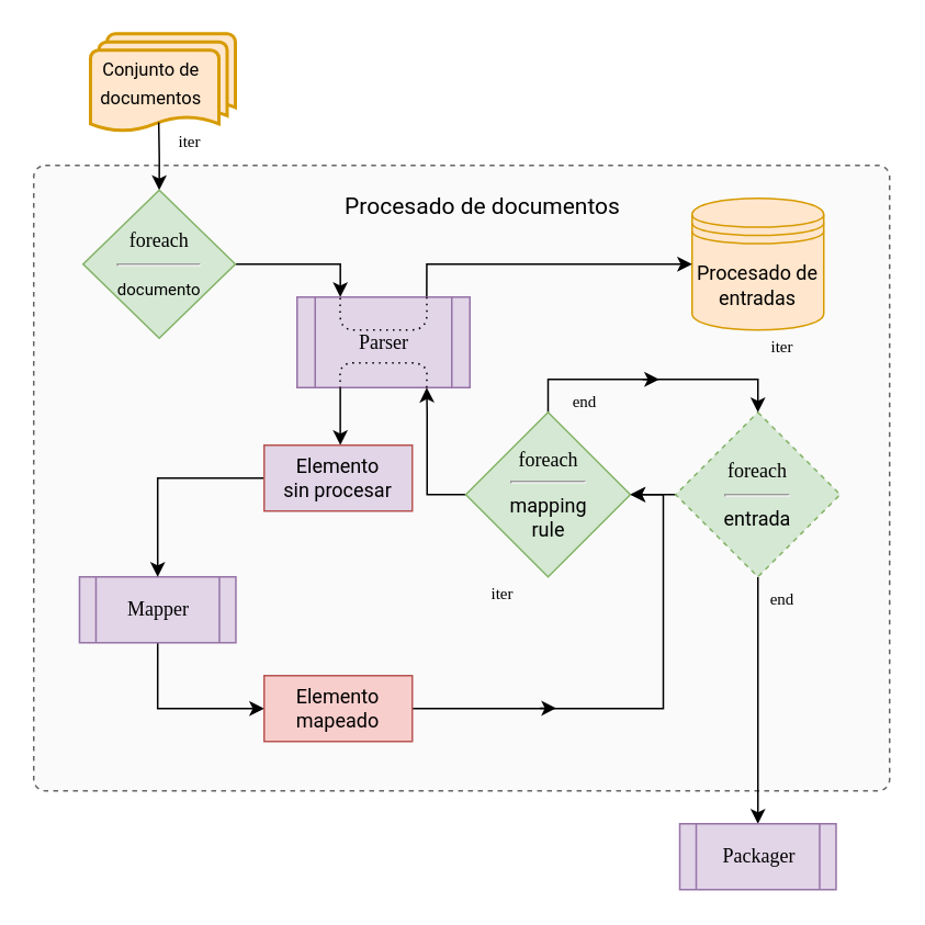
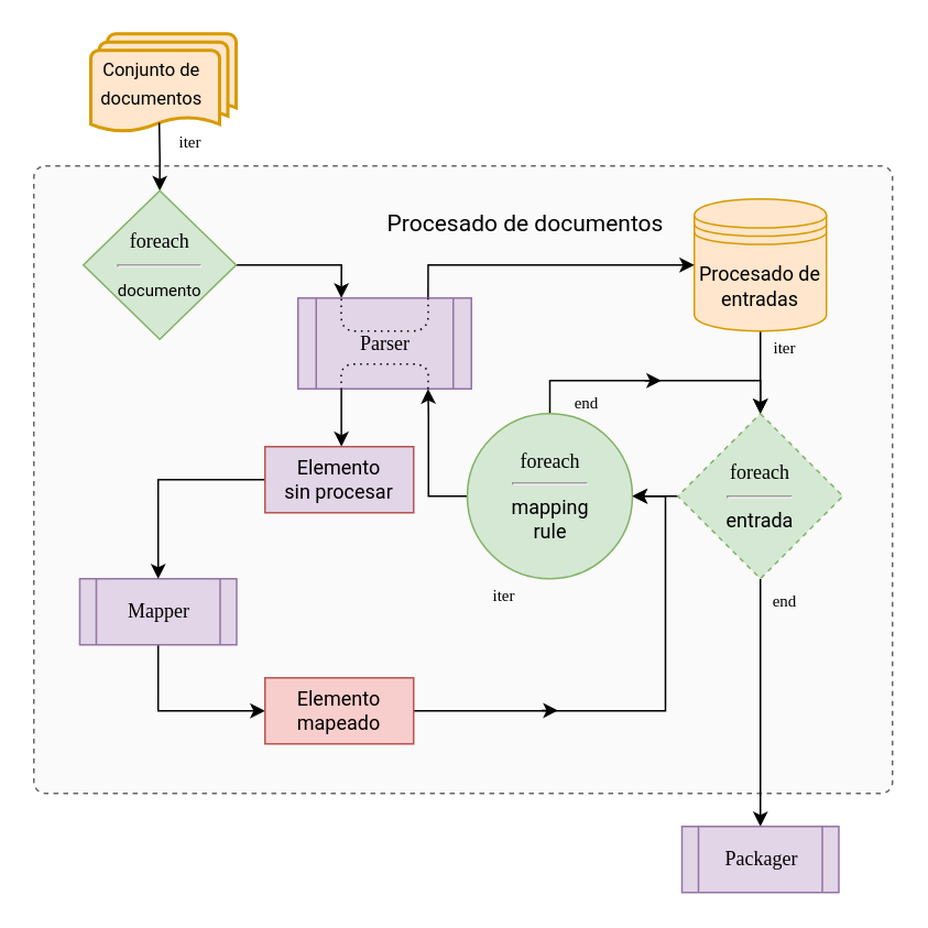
- <mxCell id="34" value="&lt;font face=&quot;Roboto&quot; data-font-src=&quot;https://fonts.googleapis.com/css?family=Roboto&quot; style=&quot;font-size: 14px&quot;&gt;Procesado de documentos&lt;/font&gt;" style="text;html=1;strokeColor=none;fillColor=none;align=center;verticalAlign=middle;whiteSpace=wrap;rounded=0;labelBackgroundColor=none;fontFamily=Roboto Mono;fontSource=https%3A%2F%2Ffonts.googleapis.com%2Fcss%3Ffamily%3DRoboto%2BMono;fontSize=8;" parent="1" vertex="1"><mxGeometry x="202.5" y="110" width="180" height="30" as="geometry" /></mxCell>
+ <mxCell id="34" value="&lt;font face=&quot;Roboto&quot; data-font-src=&quot;https://fonts.googleapis.com/css?family=Roboto&quot; style=&quot;font-size: 14px&quot;&gt;Procesado de documentos&lt;/font&gt;" style="text;html=1;strokeColor=none;fillColor=none;align=center;verticalAlign=middle;whiteSpace=wrap;rounded=0;labelBackgroundColor=none;fontFamily=Roboto Mono;fontSource=https%3A%2F%2Ffonts.googleapis.com%2Fcss%3Ffamily%3DRoboto%2BMono;fontSize=8;" parent="1" vertex="1"><mxGeometry x="227.5" y="120" width="180" height="30" as="geometry" /></mxCell>
+ <mxCell id="4" style="edgeStyle=orthogonalEdgeStyle;rounded=0;orthogonalLoop=1;jettySize=auto;html=1;entryX=0.5;entryY=0;entryDx=0;entryDy=0;" parent="1" source="5" target="8" edge="1"><mxGeometry relative="1" as="geometry" /></mxCell>
- <mxCell id="15" value="&lt;font face=&quot;Roboto Mono&quot; data-font-src=&quot;https://fonts.googleapis.com/css?family=Roboto+Mono&quot;&gt;foreach&lt;/font&gt;&lt;br&gt;&lt;hr&gt;&lt;font face=&quot;Roboto&quot; data-font-src=&quot;https://fonts.googleapis.com/css?family=Roboto&quot;&gt;mapping&lt;br&gt;rule&lt;/font&gt;" style="rhombus;whiteSpace=wrap;html=1;fillColor=#d5e8d4;strokeColor=#82b366;" parent="1" vertex="1"><mxGeometry x="282.5" y="250" width="100" height="100" as="geometry" /></mxCell>
+ <mxCell id="15" value="&lt;font face=&quot;Roboto Mono&quot; data-font-src=&quot;https://fonts.googleapis.com/css?family=Roboto+Mono&quot;&gt;foreach&lt;/font&gt;&lt;br&gt;&lt;hr&gt;&lt;font face=&quot;Roboto&quot; data-font-src=&quot;https://fonts.googleapis.com/css?family=Roboto&quot;&gt;mapping&lt;br&gt;rule&lt;/font&gt;" style="ellipse;whiteSpace=wrap;html=1;fillColor=#d5e8d4;strokeColor=#82b366;" parent="1" vertex="1"><mxGeometry x="282.5" y="250" width="100" height="100" as="geometry" /></mxCell>
